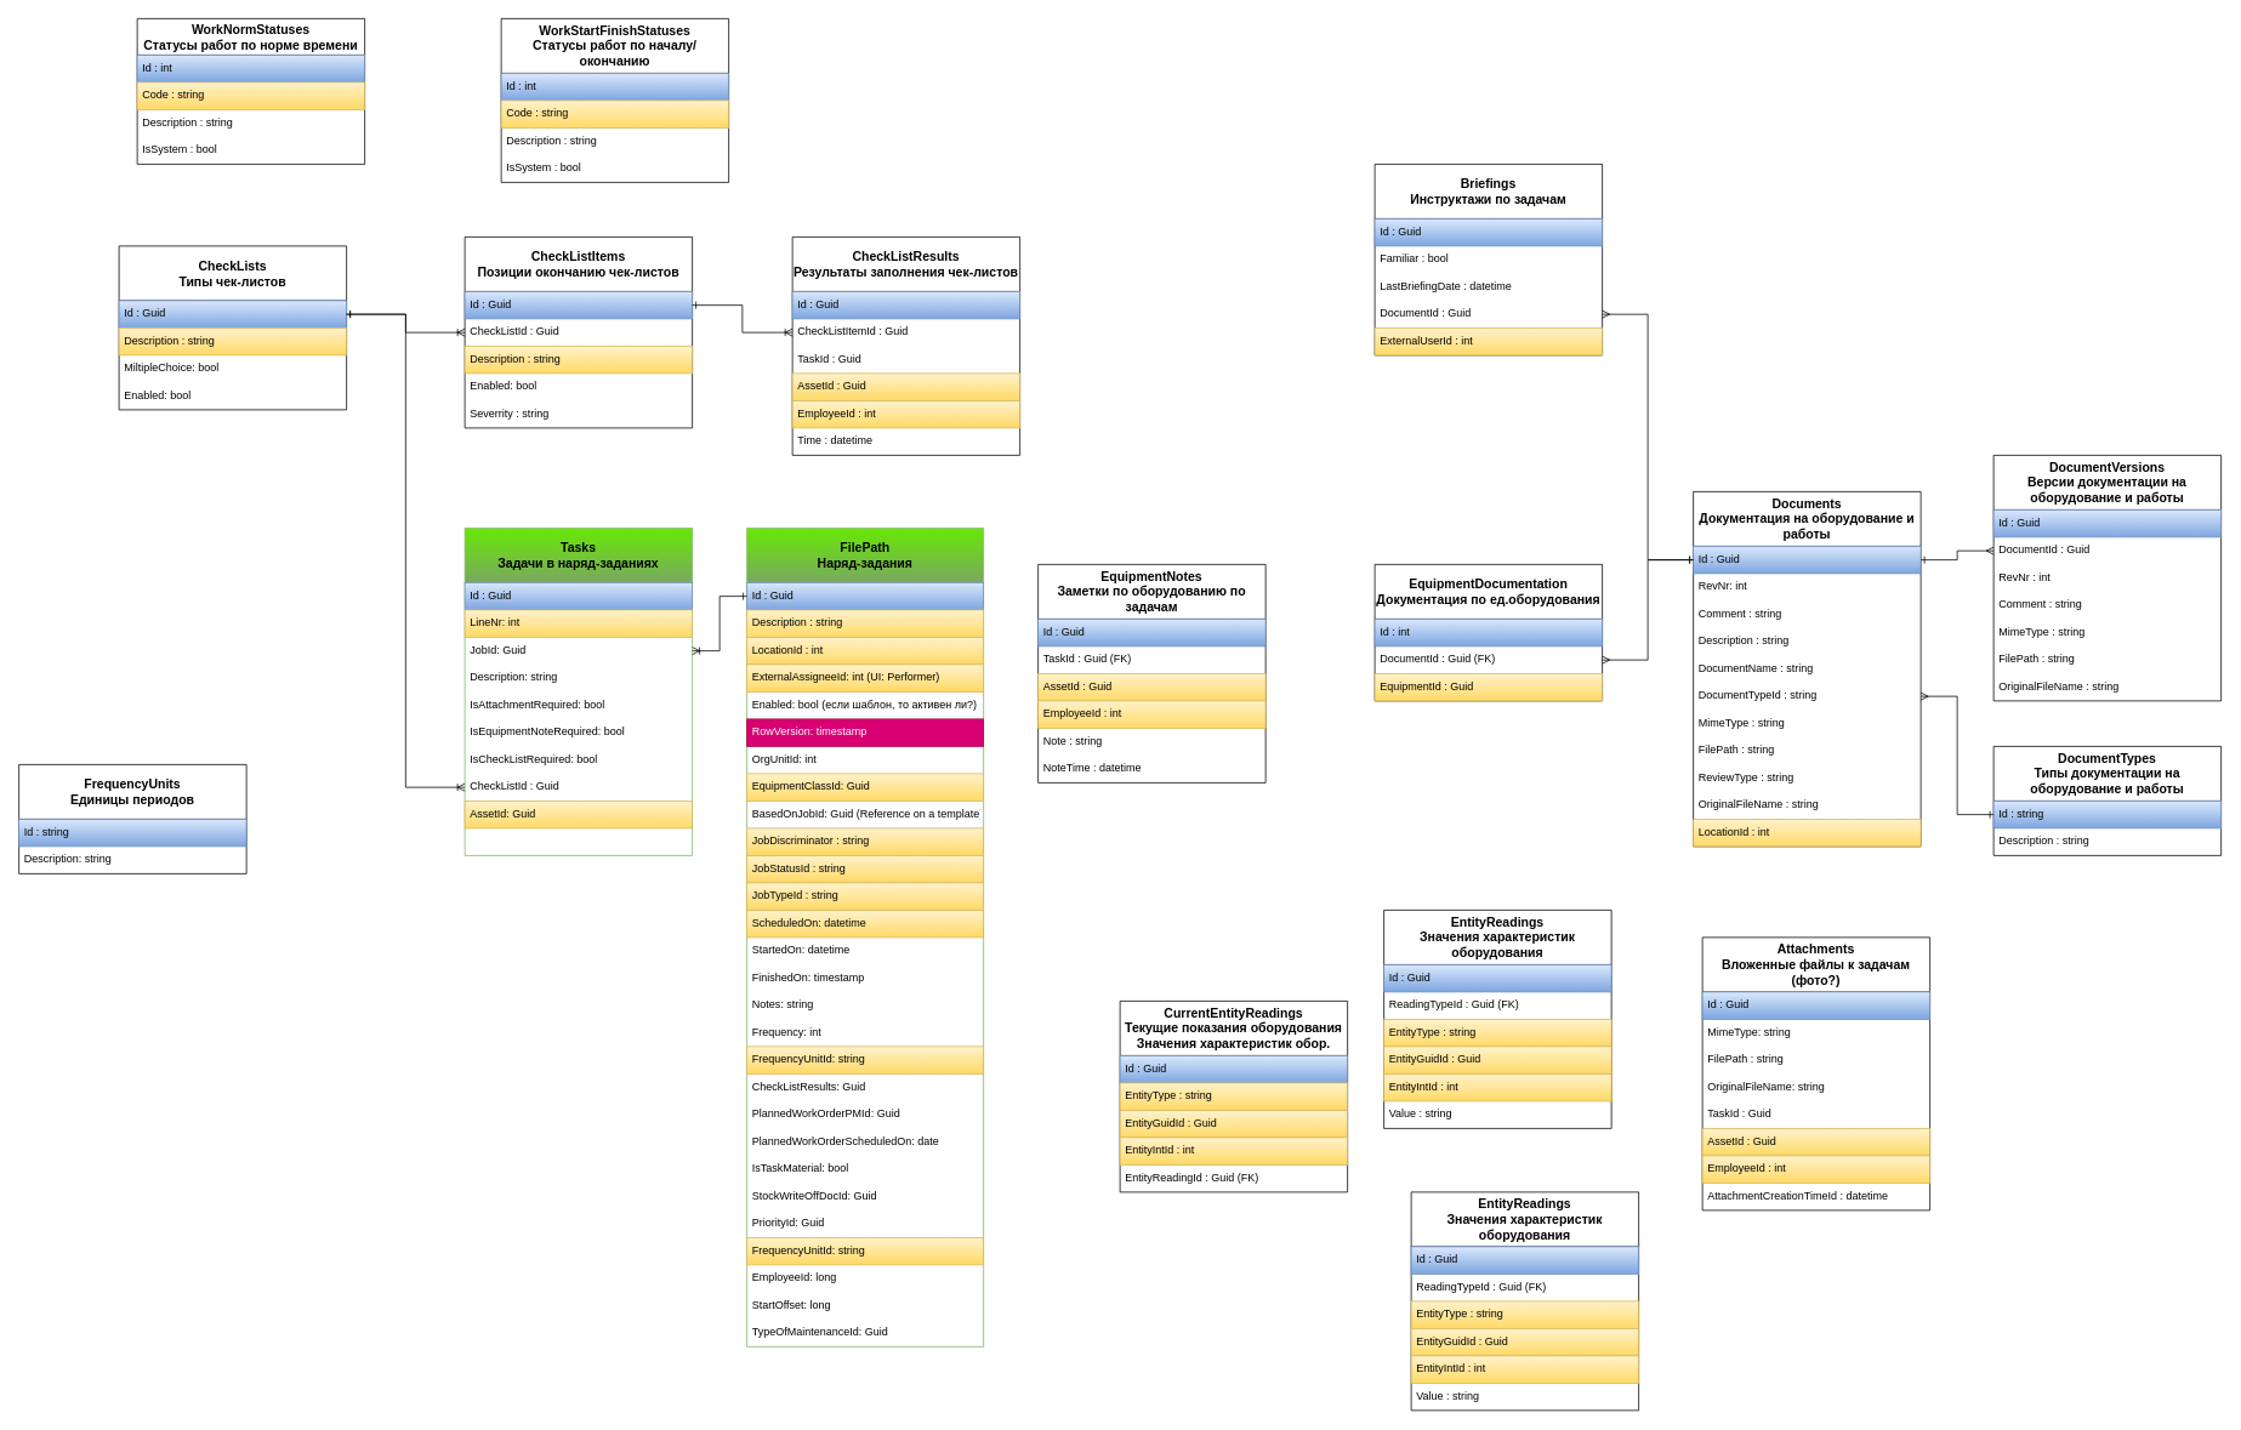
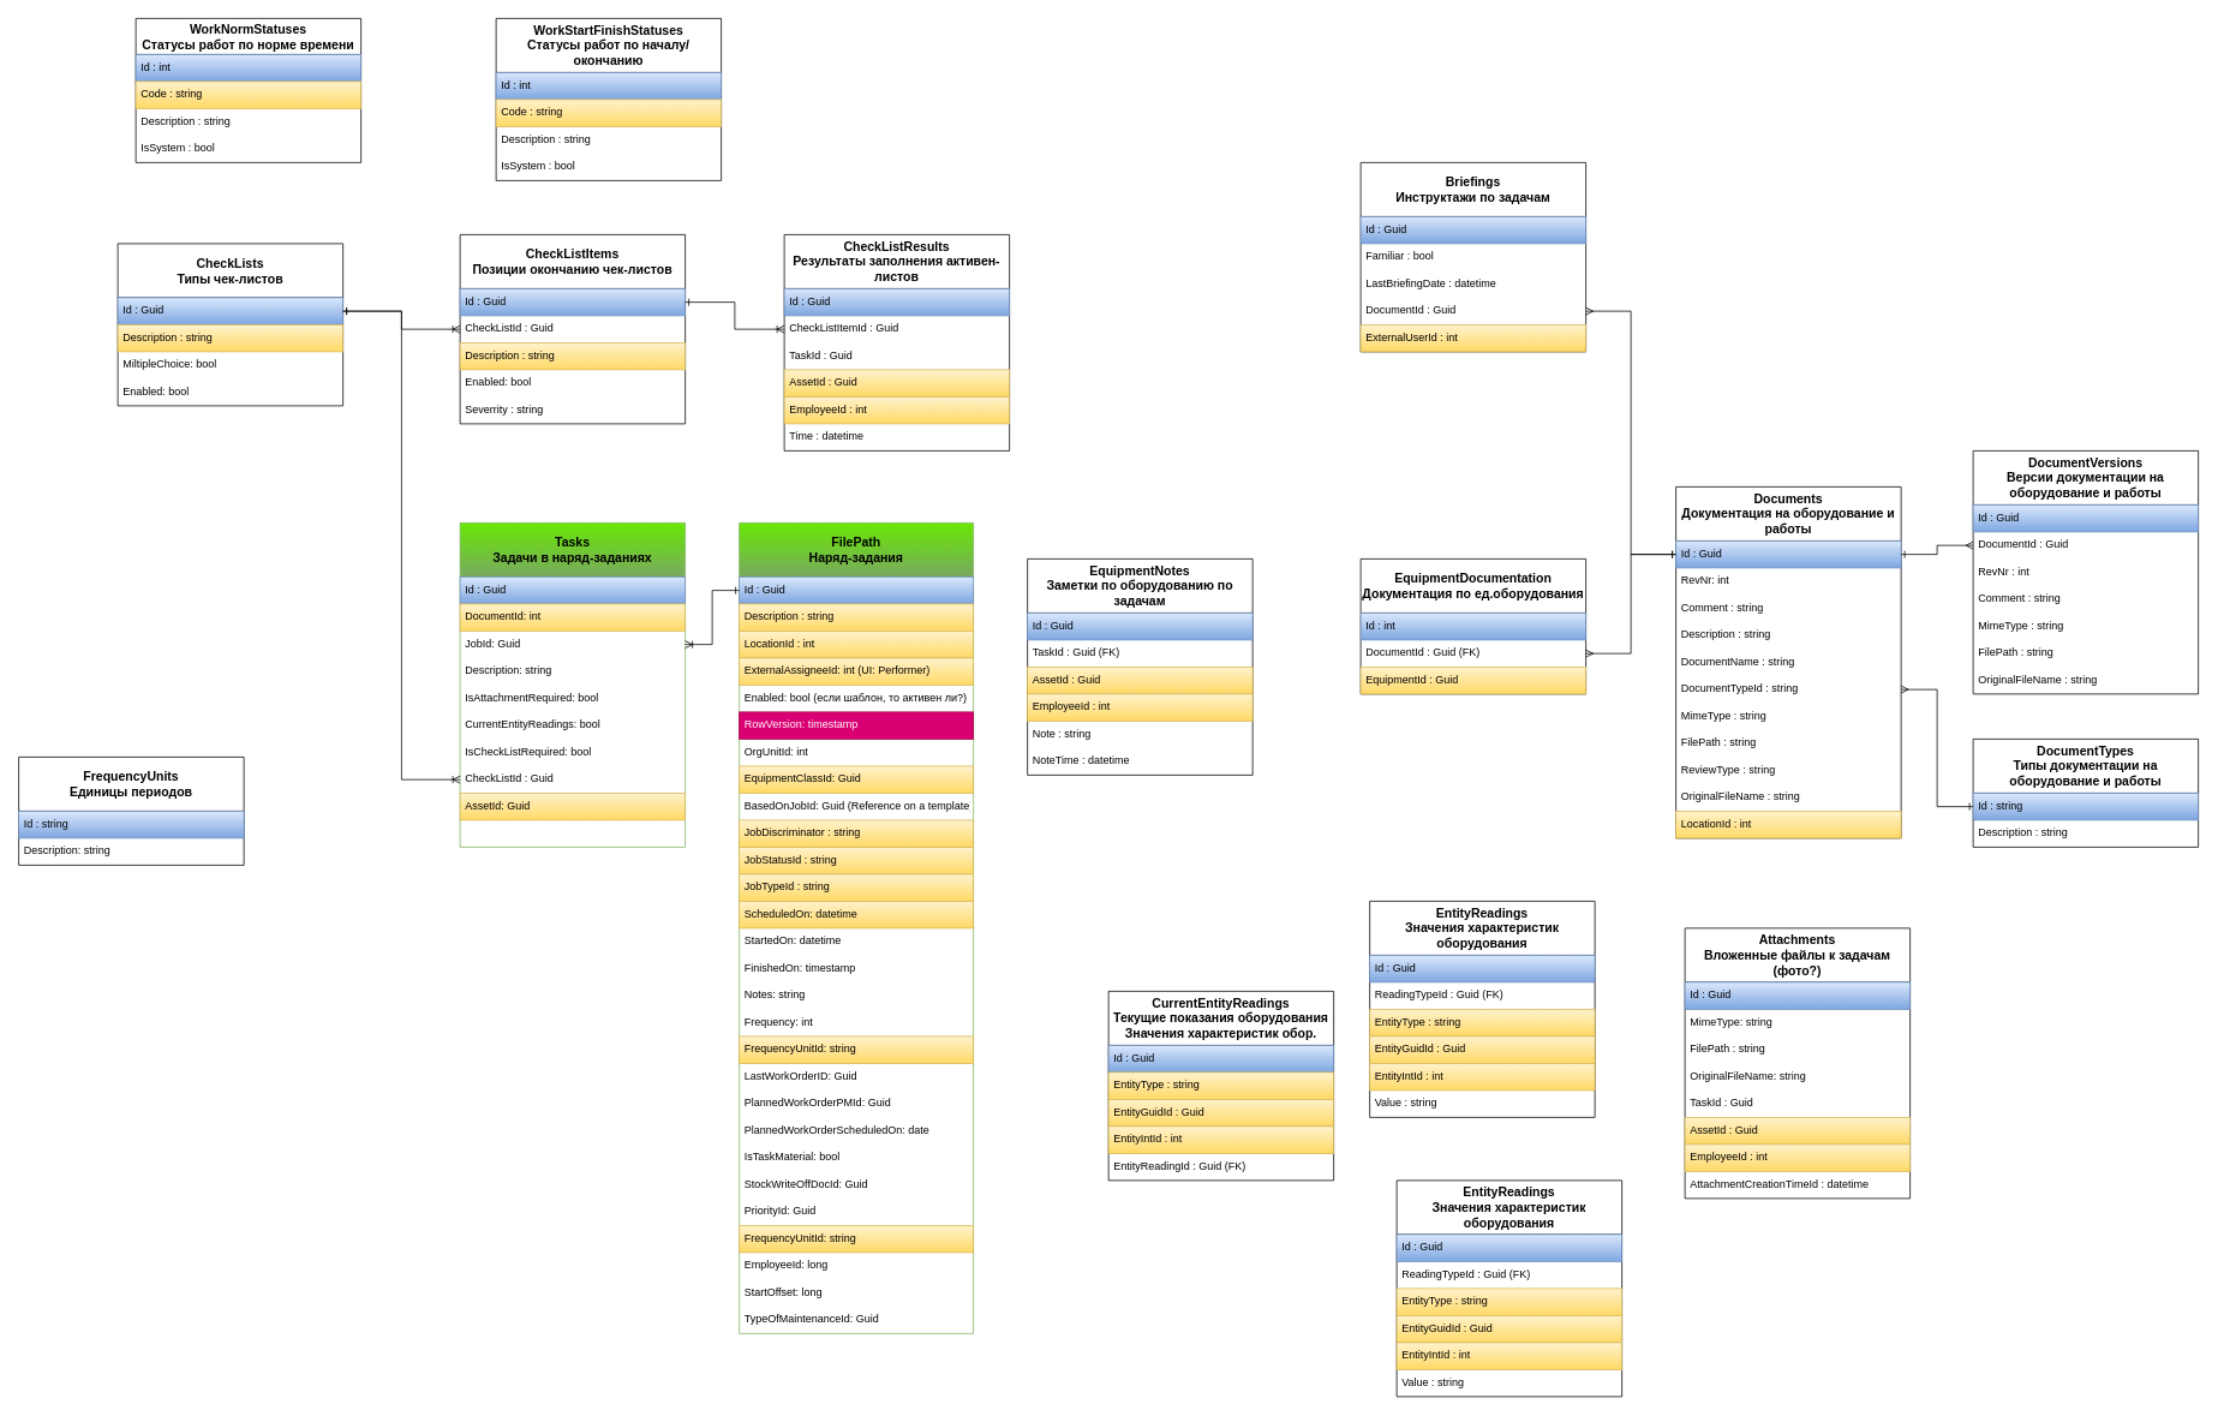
- <mxCell id="24" value="CheckListResults&#10;Результаты заполнения чек-листов" style="swimlane;fontStyle=1;childLayout=stackLayout;horizontal=1;startSize=60;horizontalStack=0;resizeParent=1;resizeParentMax=0;resizeLast=0;collapsible=1;marginBottom=0;align=center;fontSize=14;whiteSpace=wrap;" parent="1" vertex="1"><mxGeometry x="870" y="260" width="250" height="240" as="geometry" /></mxCell>
+ <mxCell id="24" value="CheckListResults&#10;Результаты заполнения активен-листов" style="swimlane;fontStyle=1;childLayout=stackLayout;horizontal=1;startSize=60;horizontalStack=0;resizeParent=1;resizeParentMax=0;resizeLast=0;collapsible=1;marginBottom=0;align=center;fontSize=14;whiteSpace=wrap;" parent="1" vertex="1"><mxGeometry x="870" y="260" width="250" height="240" as="geometry" /></mxCell>
- <mxCell id="73" value="LineNr: int" style="text;spacingLeft=4;spacingRight=4;overflow=hidden;rotatable=0;points=[[0,0.5],[1,0.5]];portConstraint=eastwest;fontSize=12;fillColor=#fff2cc;gradientColor=#ffd966;strokeColor=#d6b656;" parent="1" vertex="1"><mxGeometry x="510" y="670" width="250" height="30" as="geometry" /></mxCell>
+ <mxCell id="73" value="DocumentId: int" style="text;spacingLeft=4;spacingRight=4;overflow=hidden;rotatable=0;points=[[0,0.5],[1,0.5]];portConstraint=eastwest;fontSize=12;fillColor=#fff2cc;gradientColor=#ffd966;strokeColor=#d6b656;" parent="1" vertex="1"><mxGeometry x="510" y="670" width="250" height="30" as="geometry" /></mxCell>
- <mxCell id="67" value="IsEquipmentNoteRequired: bool" style="text;strokeColor=none;fillColor=none;spacingLeft=4;spacingRight=4;overflow=hidden;rotatable=0;points=[[0,0.5],[1,0.5]];portConstraint=eastwest;fontSize=12;" parent="61" vertex="1"><mxGeometry y="210" width="250" height="30" as="geometry" /></mxCell>
+ <mxCell id="67" value="CurrentEntityReadings: bool" style="text;strokeColor=none;fillColor=none;spacingLeft=4;spacingRight=4;overflow=hidden;rotatable=0;points=[[0,0.5],[1,0.5]];portConstraint=eastwest;fontSize=12;" parent="61" vertex="1"><mxGeometry y="210" width="250" height="30" as="geometry" /></mxCell>
- <mxCell id="51" value="CheckListResults: Guid" style="text;strokeColor=none;fillColor=none;spacingLeft=4;spacingRight=4;overflow=hidden;rotatable=0;points=[[0,0.5],[1,0.5]];portConstraint=eastwest;fontSize=12;" parent="32" vertex="1"><mxGeometry y="600" width="260" height="30" as="geometry" /></mxCell>
+ <mxCell id="51" value="LastWorkOrderID: Guid" style="text;strokeColor=none;fillColor=none;spacingLeft=4;spacingRight=4;overflow=hidden;rotatable=0;points=[[0,0.5],[1,0.5]];portConstraint=eastwest;fontSize=12;" parent="32" vertex="1"><mxGeometry y="600" width="260" height="30" as="geometry" /></mxCell>
